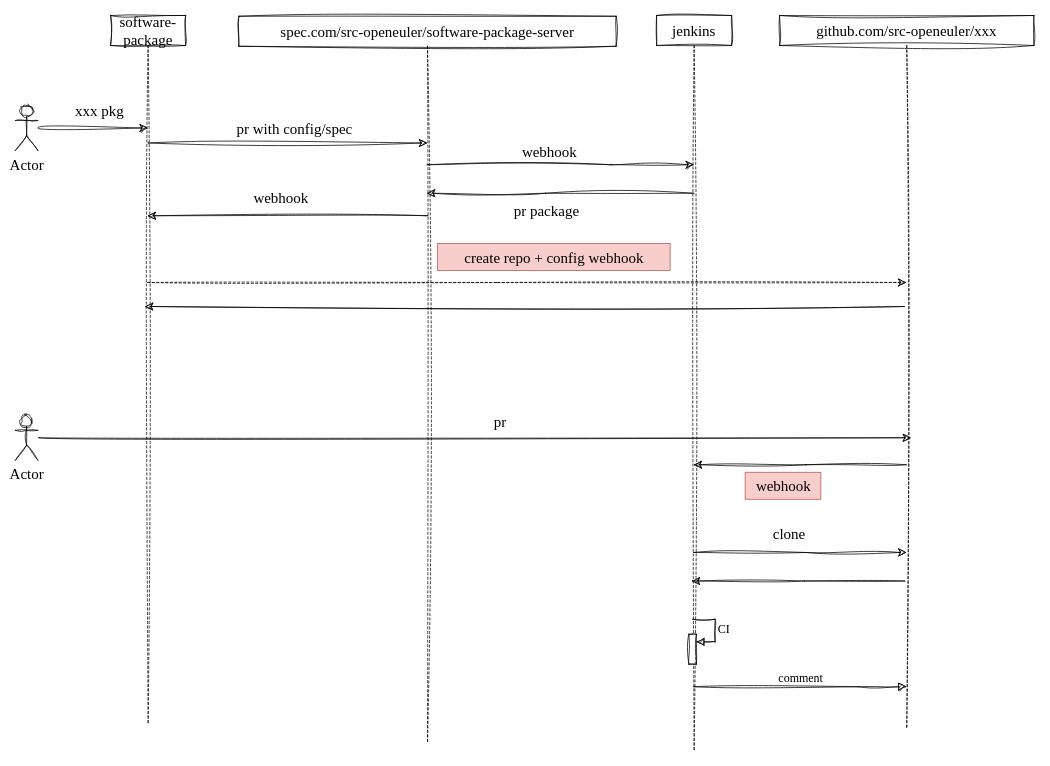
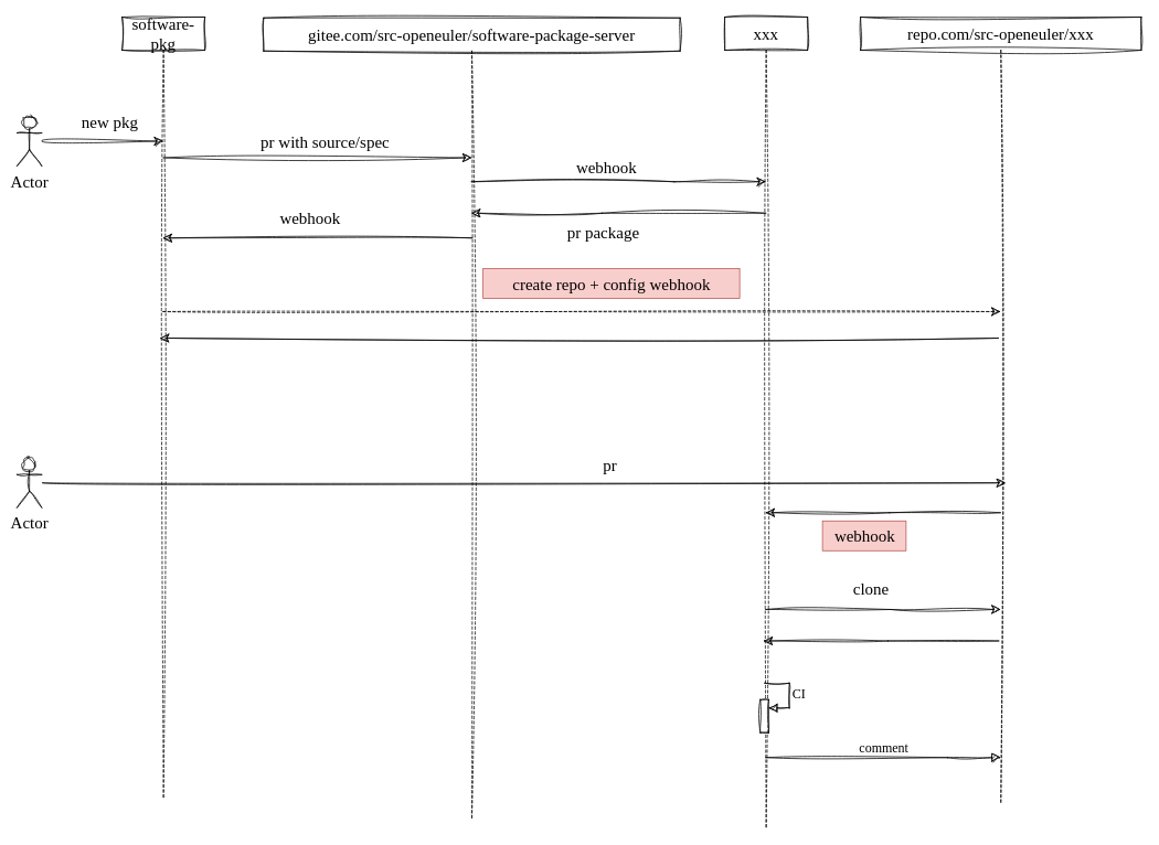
- <mxCell id="6" value="software-package" style="shape=umlLifeline;perimeter=lifelinePerimeter;whiteSpace=wrap;html=1;container=1;dropTarget=0;collapsible=0;recursiveResize=0;outlineConnect=0;portConstraint=eastwest;newEdgeStyle={&quot;curved&quot;:0,&quot;rounded&quot;:0};sketch=1;hachureGap=4;jiggle=2;curveFitting=1;fontFamily=Architects Daughter;fontSource=https%3A%2F%2Ffonts.googleapis.com%2Fcss%3Ffamily%3DArchitects%2BDaughter;fontSize=20;" vertex="1" parent="1"><mxGeometry x="147" y="20" width="100" height="943" as="geometry" /></mxCell>
+ <mxCell id="6" value="software-pkg" style="shape=umlLifeline;perimeter=lifelinePerimeter;whiteSpace=wrap;html=1;container=1;dropTarget=0;collapsible=0;recursiveResize=0;outlineConnect=0;portConstraint=eastwest;newEdgeStyle={&quot;curved&quot;:0,&quot;rounded&quot;:0};sketch=1;hachureGap=4;jiggle=2;curveFitting=1;fontFamily=Architects Daughter;fontSource=https%3A%2F%2Ffonts.googleapis.com%2Fcss%3Ffamily%3DArchitects%2BDaughter;fontSize=20;" vertex="1" parent="1"><mxGeometry x="147" y="20" width="100" height="943" as="geometry" /></mxCell>
- <mxCell id="14" value="jenkins" style="shape=umlLifeline;perimeter=lifelinePerimeter;whiteSpace=wrap;html=1;container=1;dropTarget=0;collapsible=0;recursiveResize=0;outlineConnect=0;portConstraint=eastwest;newEdgeStyle={&quot;curved&quot;:0,&quot;rounded&quot;:0};sketch=1;hachureGap=4;jiggle=2;curveFitting=1;fontFamily=Architects Daughter;fontSource=https%3A%2F%2Ffonts.googleapis.com%2Fcss%3Ffamily%3DArchitects%2BDaughter;fontSize=20;" vertex="1" parent="1"><mxGeometry x="875" y="20" width="100" height="979" as="geometry" /></mxCell>
+ <mxCell id="14" value="xxx" style="shape=umlLifeline;perimeter=lifelinePerimeter;whiteSpace=wrap;html=1;container=1;dropTarget=0;collapsible=0;recursiveResize=0;outlineConnect=0;portConstraint=eastwest;newEdgeStyle={&quot;curved&quot;:0,&quot;rounded&quot;:0};sketch=1;hachureGap=4;jiggle=2;curveFitting=1;fontFamily=Architects Daughter;fontSource=https%3A%2F%2Ffonts.googleapis.com%2Fcss%3Ffamily%3DArchitects%2BDaughter;fontSize=20;" vertex="1" parent="1"><mxGeometry x="875" y="20" width="100" height="979" as="geometry" /></mxCell>
- <mxCell id="22" value="github.com/src-openeuler/xxx" style="shape=umlLifeline;perimeter=lifelinePerimeter;whiteSpace=wrap;html=1;container=1;dropTarget=0;collapsible=0;recursiveResize=0;outlineConnect=0;portConstraint=eastwest;newEdgeStyle={&quot;curved&quot;:0,&quot;rounded&quot;:0};sketch=1;hachureGap=4;jiggle=2;curveFitting=1;fontFamily=Architects Daughter;fontSource=https%3A%2F%2Ffonts.googleapis.com%2Fcss%3Ffamily%3DArchitects%2BDaughter;fontSize=20;" vertex="1" parent="1"><mxGeometry x="1039" y="20" width="339" height="949" as="geometry" /></mxCell>
+ <mxCell id="22" value="repo.com/src-openeuler/xxx" style="shape=umlLifeline;perimeter=lifelinePerimeter;whiteSpace=wrap;html=1;container=1;dropTarget=0;collapsible=0;recursiveResize=0;outlineConnect=0;portConstraint=eastwest;newEdgeStyle={&quot;curved&quot;:0,&quot;rounded&quot;:0};sketch=1;hachureGap=4;jiggle=2;curveFitting=1;fontFamily=Architects Daughter;fontSource=https%3A%2F%2Ffonts.googleapis.com%2Fcss%3Ffamily%3DArchitects%2BDaughter;fontSize=20;" vertex="1" parent="1"><mxGeometry x="1039" y="20" width="339" height="949" as="geometry" /></mxCell>
- <mxCell id="9" value="spec.com/src-openeuler/software-package-server" style="shape=umlLifeline;perimeter=lifelinePerimeter;whiteSpace=wrap;html=1;container=1;dropTarget=0;collapsible=0;recursiveResize=0;outlineConnect=0;portConstraint=eastwest;newEdgeStyle={&quot;curved&quot;:0,&quot;rounded&quot;:0};sketch=1;hachureGap=4;jiggle=2;curveFitting=1;fontFamily=Architects Daughter;fontSource=https%3A%2F%2Ffonts.googleapis.com%2Fcss%3Ffamily%3DArchitects%2BDaughter;fontSize=20;" vertex="1" parent="1"><mxGeometry x="318" y="21" width="503" height="969" as="geometry" /></mxCell>
+ <mxCell id="9" value="gitee.com/src-openeuler/software-package-server" style="shape=umlLifeline;perimeter=lifelinePerimeter;whiteSpace=wrap;html=1;container=1;dropTarget=0;collapsible=0;recursiveResize=0;outlineConnect=0;portConstraint=eastwest;newEdgeStyle={&quot;curved&quot;:0,&quot;rounded&quot;:0};sketch=1;hachureGap=4;jiggle=2;curveFitting=1;fontFamily=Architects Daughter;fontSource=https%3A%2F%2Ffonts.googleapis.com%2Fcss%3Ffamily%3DArchitects%2BDaughter;fontSize=20;" vertex="1" parent="1"><mxGeometry x="318" y="21" width="503" height="969" as="geometry" /></mxCell>
- <mxCell id="10" value="xxx pkg" style="text;html=1;align=center;verticalAlign=middle;resizable=0;points=[];autosize=1;strokeColor=none;fillColor=none;fontSize=20;fontFamily=Architects Daughter;" vertex="1" parent="1"><mxGeometry x="83" y="128" width="97" height="36" as="geometry" /></mxCell>
+ <mxCell id="10" value="new pkg" style="text;html=1;align=center;verticalAlign=middle;resizable=0;points=[];autosize=1;strokeColor=none;fillColor=none;fontSize=20;fontFamily=Architects Daughter;" vertex="1" parent="1"><mxGeometry x="83" y="128" width="97" height="36" as="geometry" /></mxCell>
- <mxCell id="11" value="pr with config/spec" style="text;html=1;align=center;verticalAlign=middle;resizable=0;points=[];autosize=1;strokeColor=none;fillColor=none;fontSize=20;fontFamily=Architects Daughter;" vertex="1" parent="1"><mxGeometry x="285" y="152" width="213" height="36" as="geometry" /></mxCell>
+ <mxCell id="11" value="pr with source/spec" style="text;html=1;align=center;verticalAlign=middle;resizable=0;points=[];autosize=1;strokeColor=none;fillColor=none;fontSize=20;fontFamily=Architects Daughter;" vertex="1" parent="1"><mxGeometry x="285" y="152" width="213" height="36" as="geometry" /></mxCell>
- <mxCell id="26" value="pr" style="text;html=1;align=center;verticalAlign=middle;resizable=0;points=[];autosize=1;strokeColor=none;fillColor=none;fontSize=20;fontFamily=Architects Daughter;" vertex="1" parent="1"><mxGeometry x="646" y="543" width="40" height="36" as="geometry" /></mxCell>
+ <mxCell id="26" value="pr" style="text;html=1;align=center;verticalAlign=middle;resizable=0;points=[];autosize=1;strokeColor=none;fillColor=none;fontSize=20;fontFamily=Architects Daughter;" vertex="1" parent="1"><mxGeometry x="716" y="543" width="40" height="36" as="geometry" /></mxCell>
